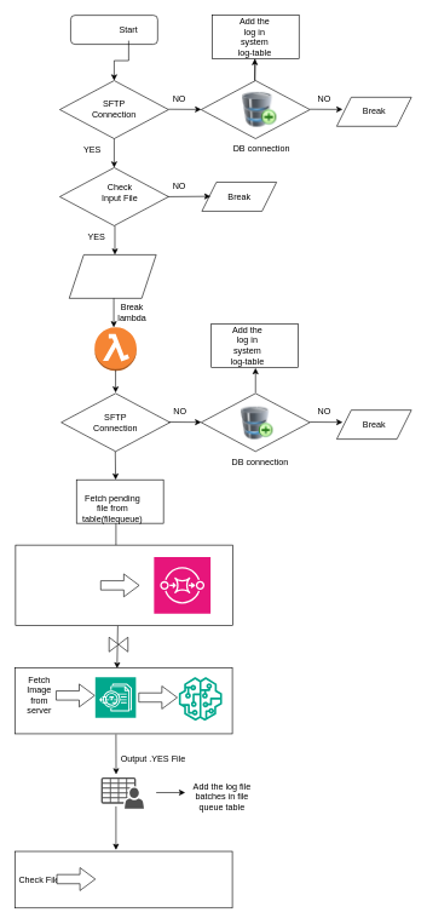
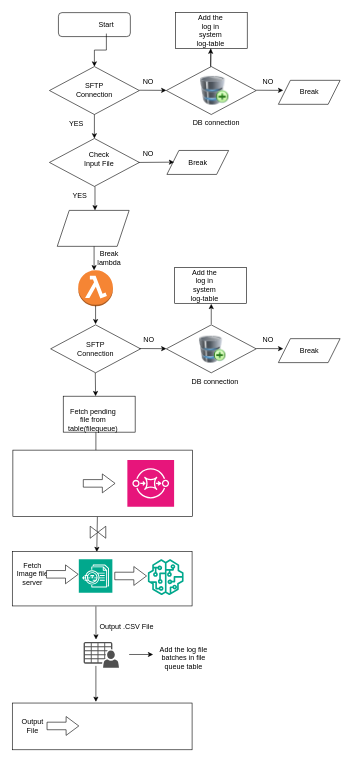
- <mxCell id="53" value="Fetch Image from server" style="text;html=1;align=center;verticalAlign=middle;whiteSpace=wrap;rounded=0;" parent="1" vertex="1"><mxGeometry x="24" y="942" width="60" height="30" as="geometry" /></mxCell>
+ <mxCell id="53" value="Fetch Image file server" style="text;html=1;align=center;verticalAlign=middle;whiteSpace=wrap;rounded=0;" parent="1" vertex="1"><mxGeometry x="24" y="942" width="60" height="30" as="geometry" /></mxCell>
- <mxCell id="67" value="Output .YES File" style="text;html=1;align=center;verticalAlign=middle;whiteSpace=wrap;rounded=0;" parent="1" vertex="1"><mxGeometry x="163" y="1030" width="96" height="30" as="geometry" /></mxCell>
+ <mxCell id="67" value="Output .CSV File" style="text;html=1;align=center;verticalAlign=middle;whiteSpace=wrap;rounded=0;" parent="1" vertex="1"><mxGeometry x="163" y="1030" width="96" height="30" as="geometry" /></mxCell>
- <mxCell id="70" value="Check File" style="text;html=1;align=center;verticalAlign=middle;whiteSpace=wrap;rounded=0;" parent="1" vertex="1"><mxGeometry x="24" y="1196" width="60" height="30" as="geometry" /></mxCell>
+ <mxCell id="70" value="Output File" style="text;html=1;align=center;verticalAlign=middle;whiteSpace=wrap;rounded=0;" parent="1" vertex="1"><mxGeometry x="24" y="1196" width="60" height="30" as="geometry" /></mxCell>
